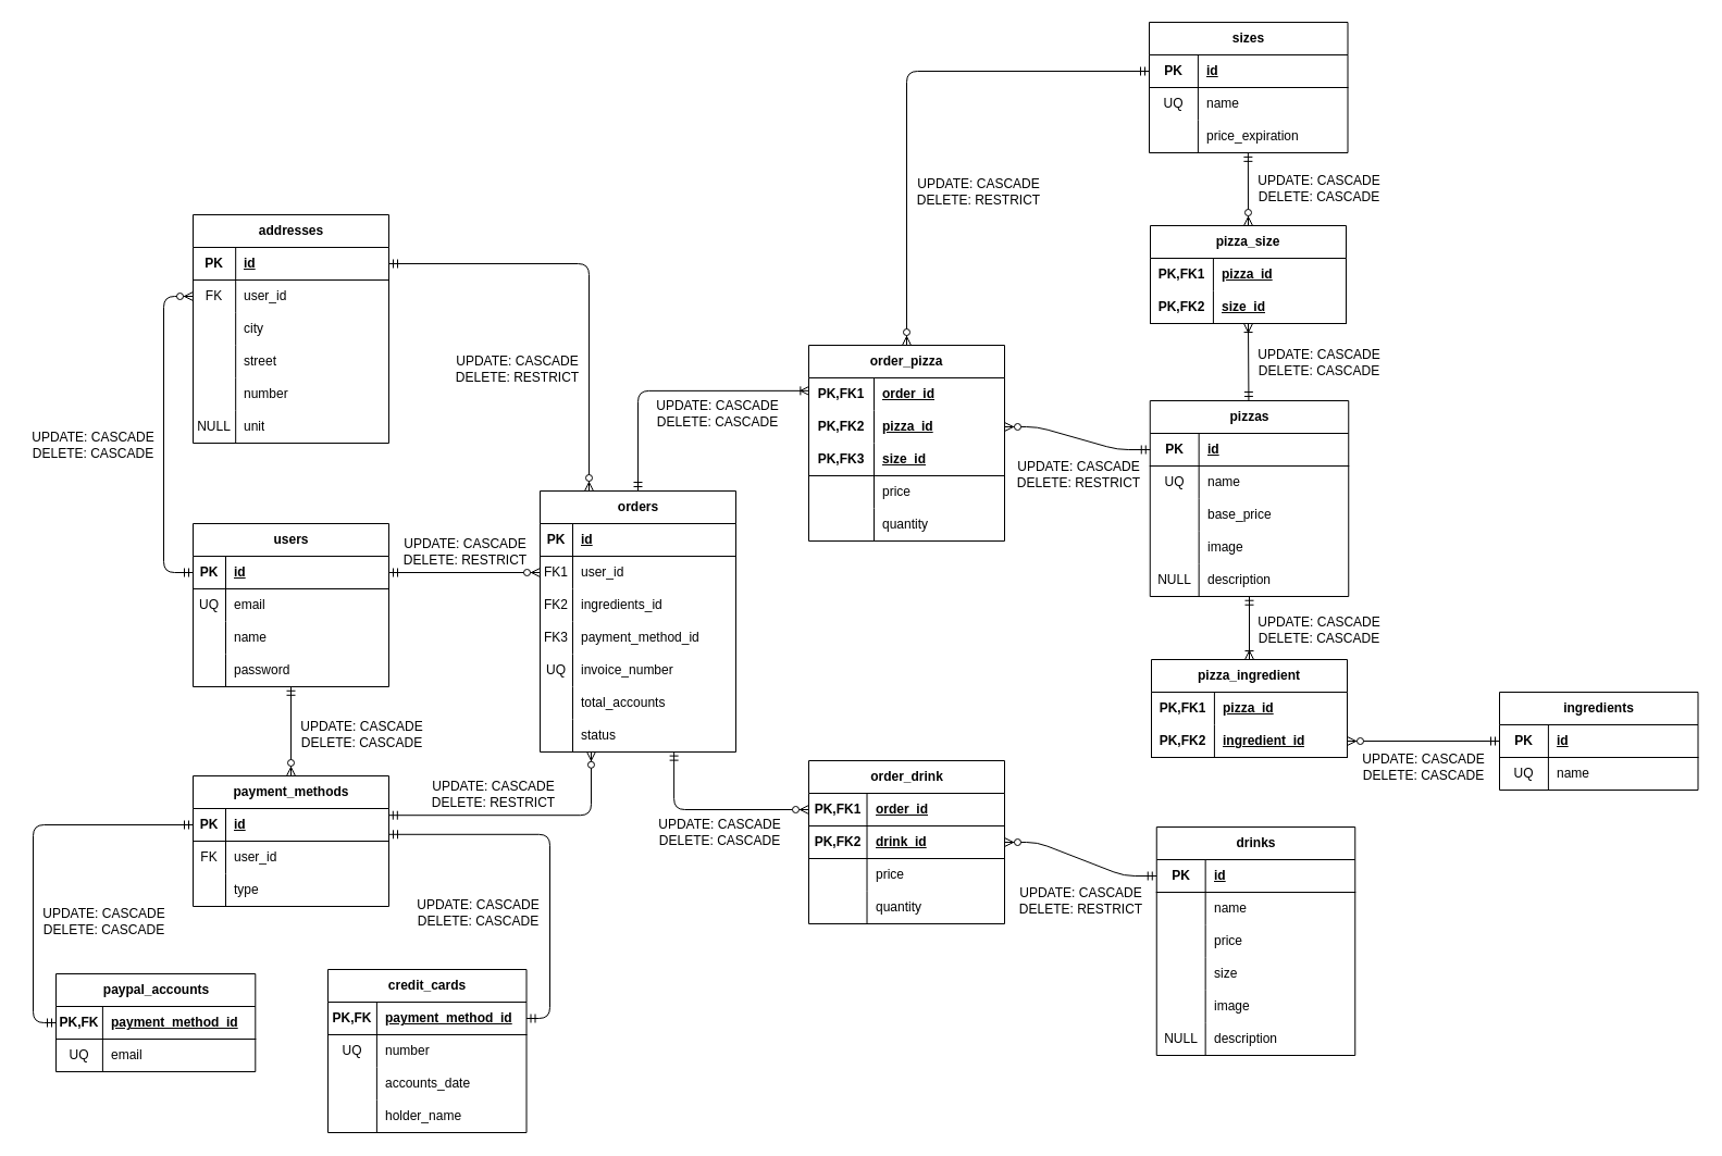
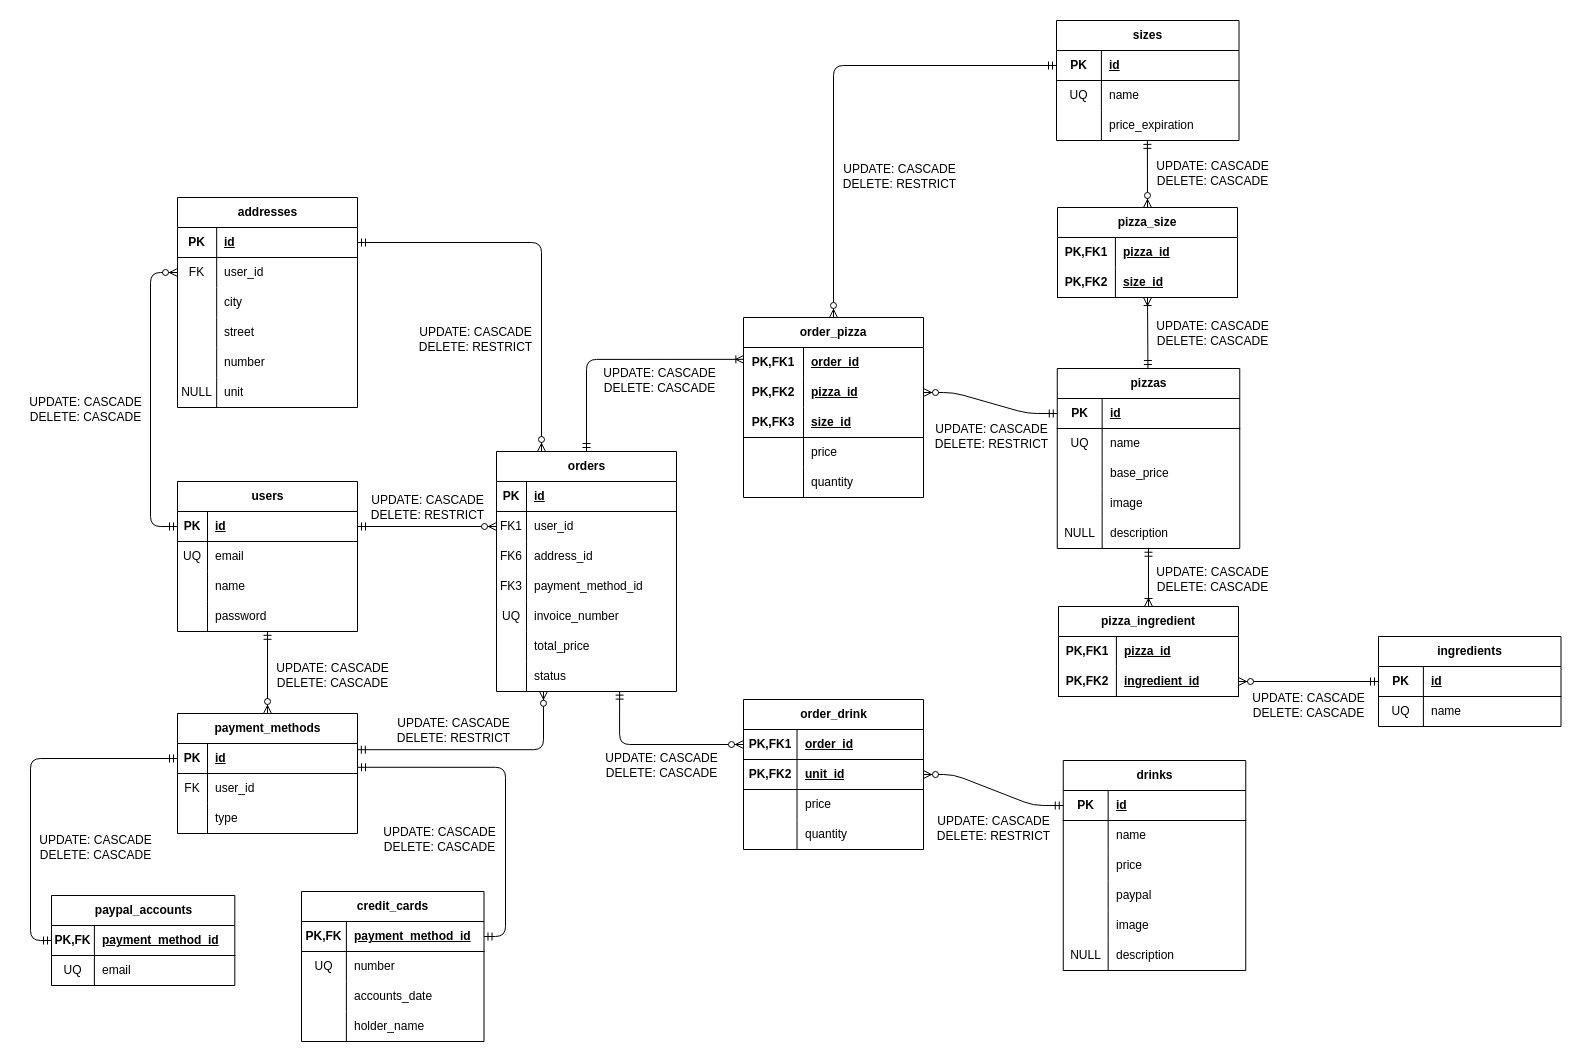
- <mxCell id="142" value="FK2" style="shape=partialRectangle;connectable=0;fillColor=none;top=0;left=0;bottom=0;right=0;editable=1;overflow=hidden;whiteSpace=wrap;html=1;" parent="141" vertex="1"><mxGeometry width="30" height="30" as="geometry"><mxRectangle width="30" height="30" as="alternateBounds" /></mxGeometry></mxCell>
+ <mxCell id="142" value="FK6" style="shape=partialRectangle;connectable=0;fillColor=none;top=0;left=0;bottom=0;right=0;editable=1;overflow=hidden;whiteSpace=wrap;html=1;" parent="141" vertex="1"><mxGeometry width="30" height="30" as="geometry"><mxRectangle width="30" height="30" as="alternateBounds" /></mxGeometry></mxCell>
- <mxCell id="143" value="ingredients_id" style="shape=partialRectangle;connectable=0;fillColor=none;top=0;left=0;bottom=0;right=0;align=left;spacingLeft=6;overflow=hidden;whiteSpace=wrap;html=1;" parent="141" vertex="1"><mxGeometry x="30" width="150" height="30" as="geometry"><mxRectangle width="150" height="30" as="alternateBounds" /></mxGeometry></mxCell>
+ <mxCell id="143" value="address_id" style="shape=partialRectangle;connectable=0;fillColor=none;top=0;left=0;bottom=0;right=0;align=left;spacingLeft=6;overflow=hidden;whiteSpace=wrap;html=1;" parent="141" vertex="1"><mxGeometry x="30" width="150" height="30" as="geometry"><mxRectangle width="150" height="30" as="alternateBounds" /></mxGeometry></mxCell>
- <mxCell id="152" value="total_accounts" style="shape=partialRectangle;connectable=0;fillColor=none;top=0;left=0;bottom=0;right=0;align=left;spacingLeft=6;overflow=hidden;whiteSpace=wrap;html=1;" parent="150" vertex="1"><mxGeometry x="30" width="150" height="30" as="geometry"><mxRectangle width="150" height="30" as="alternateBounds" /></mxGeometry></mxCell>
+ <mxCell id="152" value="total_price" style="shape=partialRectangle;connectable=0;fillColor=none;top=0;left=0;bottom=0;right=0;align=left;spacingLeft=6;overflow=hidden;whiteSpace=wrap;html=1;" parent="150" vertex="1"><mxGeometry x="30" width="150" height="30" as="geometry"><mxRectangle width="150" height="30" as="alternateBounds" /></mxGeometry></mxCell>
- <mxCell id="165" value="drink_id" style="shape=partialRectangle;connectable=0;fillColor=none;top=0;left=0;bottom=0;right=0;align=left;spacingLeft=6;fontStyle=5;overflow=hidden;whiteSpace=wrap;html=1;" vertex="1" parent="163"><mxGeometry x="53.517" width="126.483" height="30" as="geometry"><mxRectangle width="126.483" height="30" as="alternateBounds" /></mxGeometry></mxCell>
+ <mxCell id="165" value="unit_id" style="shape=partialRectangle;connectable=0;fillColor=none;top=0;left=0;bottom=0;right=0;align=left;spacingLeft=6;fontStyle=5;overflow=hidden;whiteSpace=wrap;html=1;" vertex="1" parent="163"><mxGeometry x="53.517" width="126.483" height="30" as="geometry"><mxRectangle width="126.483" height="30" as="alternateBounds" /></mxGeometry></mxCell>
- <mxCell id="113" value="size" style="shape=partialRectangle;connectable=0;fillColor=none;top=0;left=0;bottom=0;right=0;align=left;spacingLeft=6;overflow=hidden;whiteSpace=wrap;html=1;" parent="111" vertex="1"><mxGeometry x="44.9" width="137.6" height="30" as="geometry"><mxRectangle width="137.6" height="30" as="alternateBounds" /></mxGeometry></mxCell>
+ <mxCell id="113" value="paypal" style="shape=partialRectangle;connectable=0;fillColor=none;top=0;left=0;bottom=0;right=0;align=left;spacingLeft=6;overflow=hidden;whiteSpace=wrap;html=1;" parent="111" vertex="1"><mxGeometry x="44.9" width="137.6" height="30" as="geometry"><mxRectangle width="137.6" height="30" as="alternateBounds" /></mxGeometry></mxCell>
